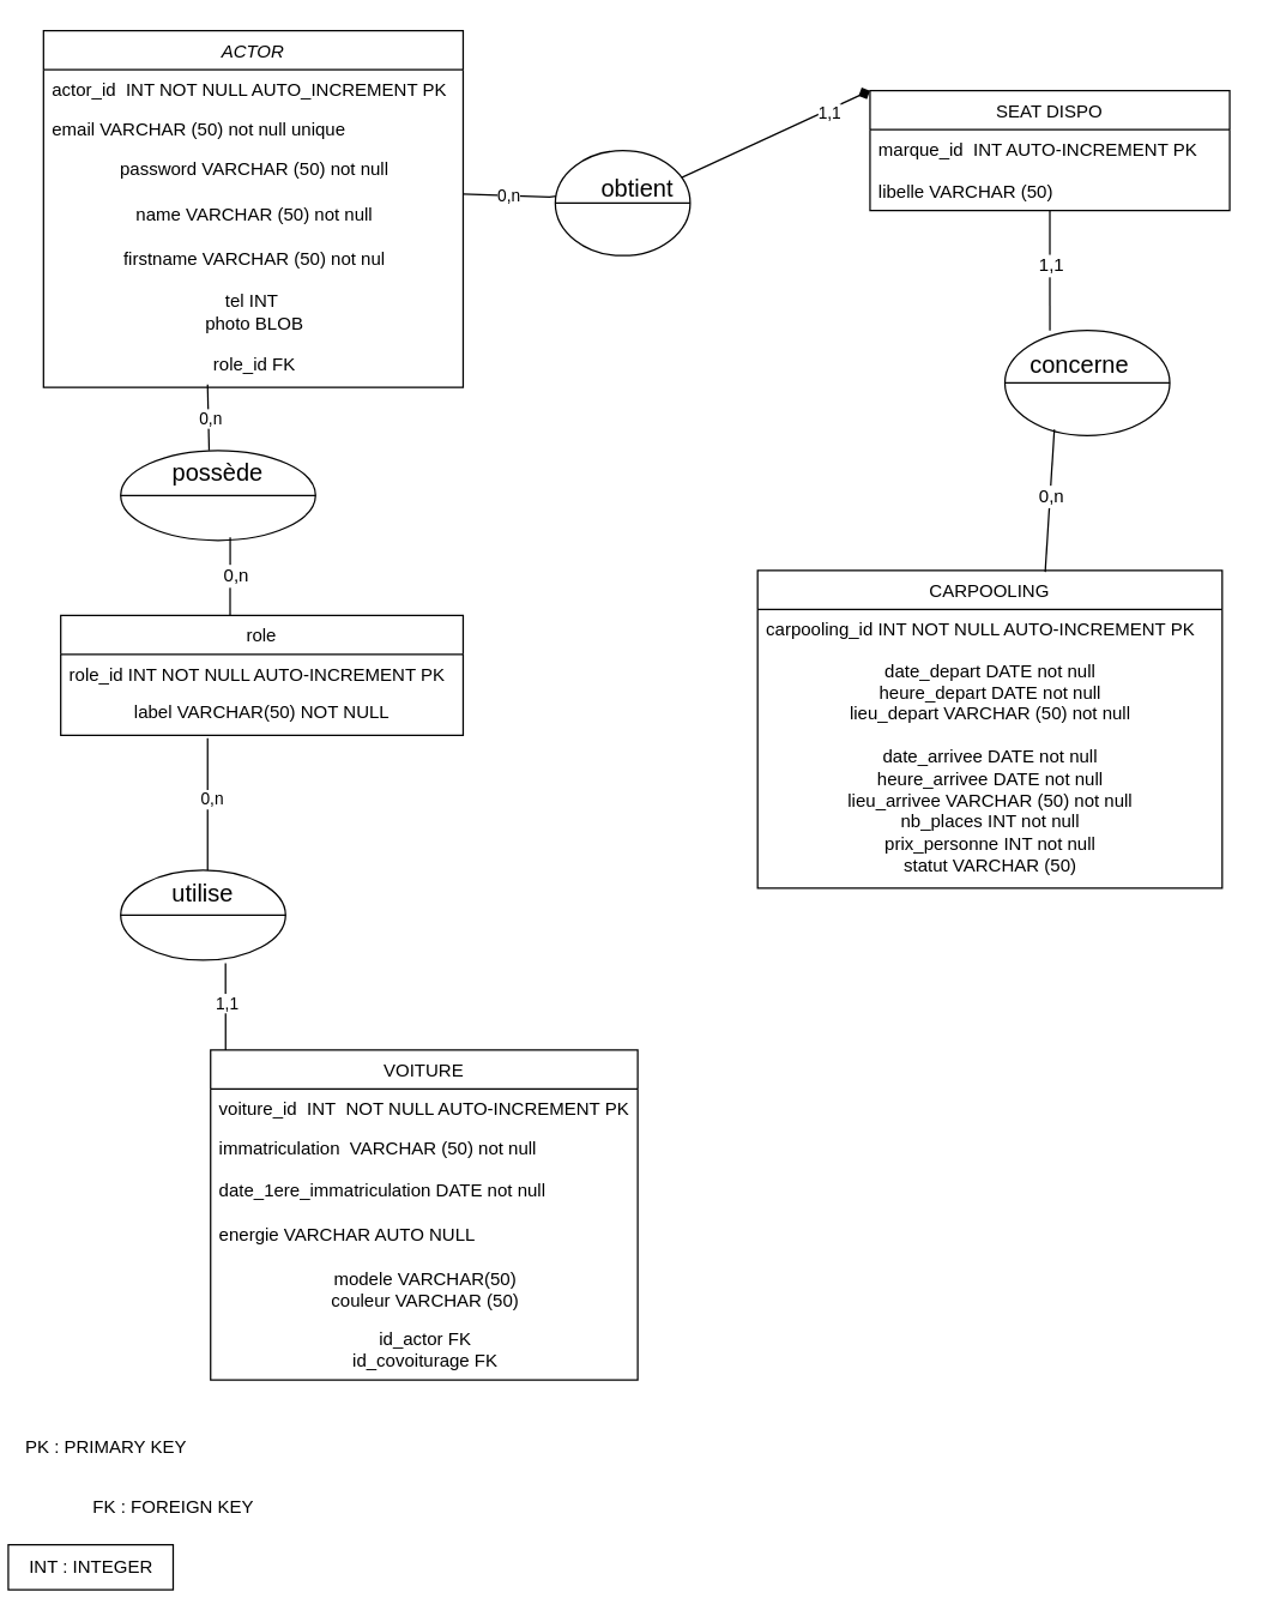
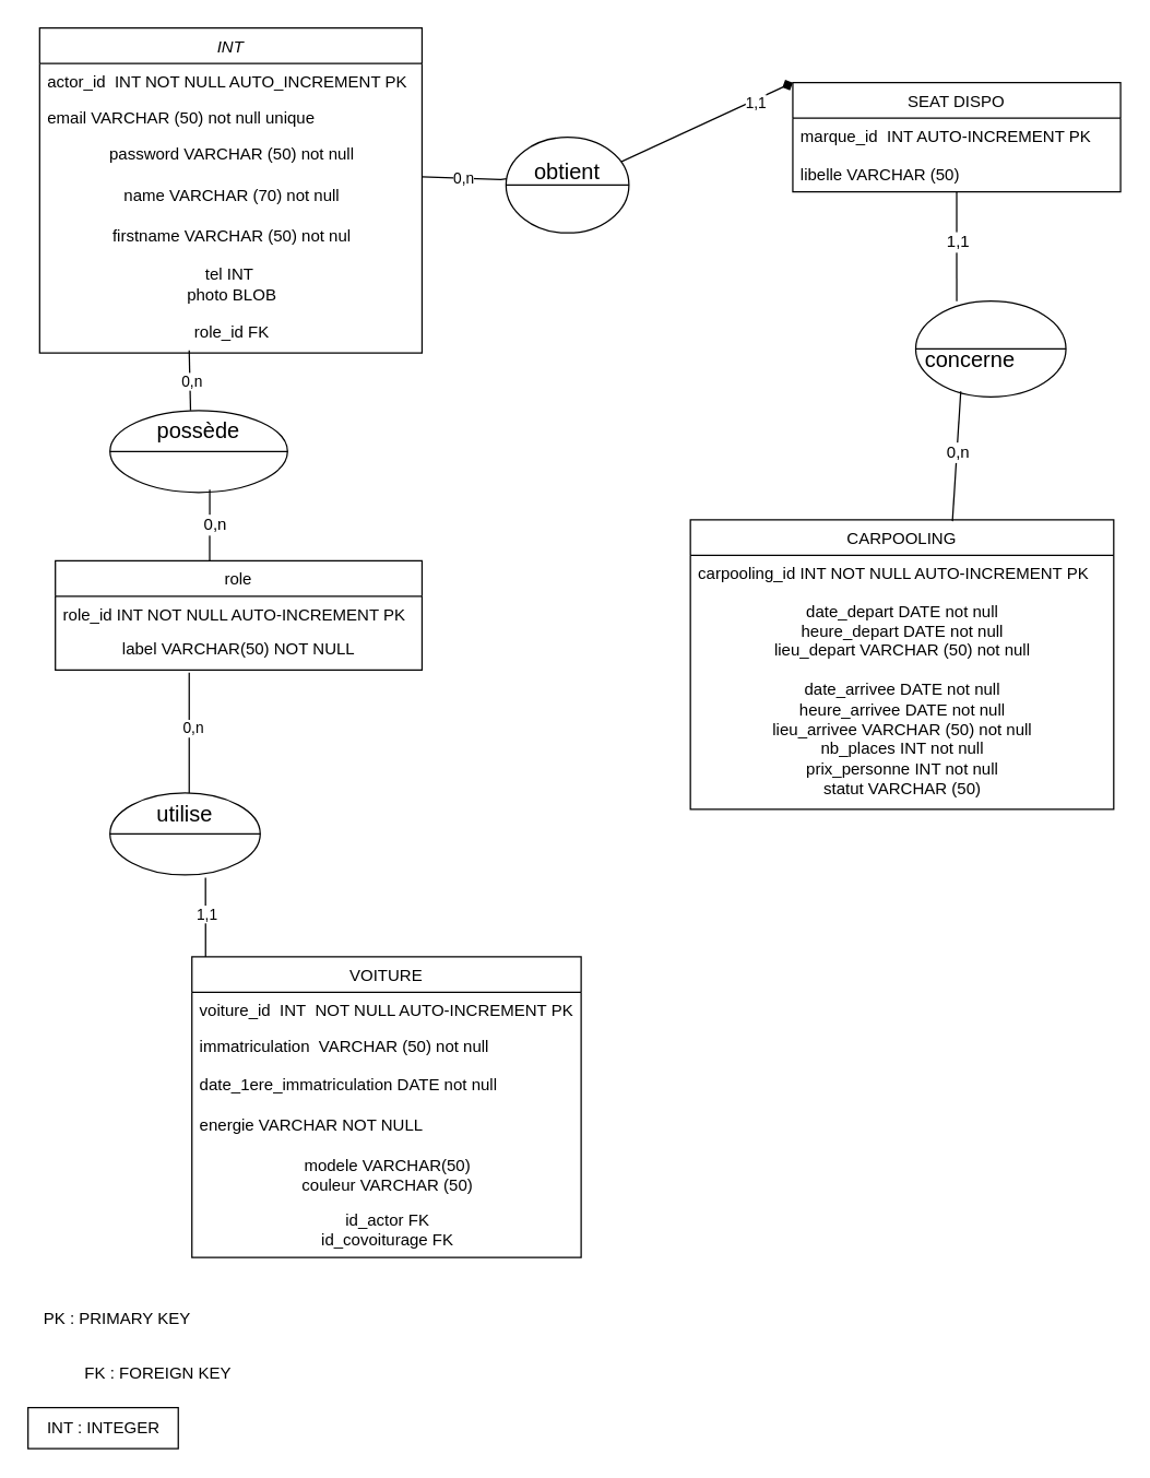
- <mxCell id="2" value="ACTOR" style="swimlane;fontStyle=2;align=center;verticalAlign=top;childLayout=stackLayout;horizontal=1;startSize=26;horizontalStack=0;resizeParent=1;resizeLast=0;collapsible=1;marginBottom=0;rounded=0;shadow=0;strokeWidth=1;" parent="1" vertex="1"><mxGeometry x="28.5" y="20" width="280" height="238" as="geometry"><mxRectangle x="230" y="140" width="160" height="26" as="alternateBounds" /></mxGeometry></mxCell>
+ <mxCell id="2" value="INT" style="swimlane;fontStyle=2;align=center;verticalAlign=top;childLayout=stackLayout;horizontal=1;startSize=26;horizontalStack=0;resizeParent=1;resizeLast=0;collapsible=1;marginBottom=0;rounded=0;shadow=0;strokeWidth=1;" parent="1" vertex="1"><mxGeometry x="28.5" y="20" width="280" height="238" as="geometry"><mxRectangle x="230" y="140" width="160" height="26" as="alternateBounds" /></mxGeometry></mxCell>
- <mxCell id="42" value="&lt;div&gt;&lt;span style=&quot;font-size: 16px;&quot;&gt;obtient&lt;/span&gt;&lt;/div&gt;" style="text;strokeColor=none;align=center;fillColor=none;html=1;verticalAlign=middle;whiteSpace=wrap;rounded=0;" parent="1" vertex="1"><mxGeometry x="395" y="110" width="60" height="30" as="geometry" /></mxCell>
+ <mxCell id="42" value="&lt;div&gt;&lt;span style=&quot;font-size: 16px;&quot;&gt;obtient&lt;/span&gt;&lt;/div&gt;" style="text;strokeColor=none;align=center;fillColor=none;html=1;verticalAlign=middle;whiteSpace=wrap;rounded=0;" parent="1" vertex="1"><mxGeometry x="385" y="110" width="60" height="30" as="geometry" /></mxCell>
- <mxCell id="6" value="name VARCHAR (50) not null" style="text;html=1;align=center;verticalAlign=middle;resizable=0;points=[];autosize=1;strokeColor=none;fillColor=none;" parent="2" vertex="1"><mxGeometry y="108" width="280" height="30" as="geometry" /></mxCell>
+ <mxCell id="6" value="name VARCHAR (70) not null" style="text;html=1;align=center;verticalAlign=middle;resizable=0;points=[];autosize=1;strokeColor=none;fillColor=none;" parent="2" vertex="1"><mxGeometry y="108" width="280" height="30" as="geometry" /></mxCell>
- <mxCell id="33" value="concerne" style="text;strokeColor=none;fillColor=none;html=1;align=center;verticalAlign=middle;whiteSpace=wrap;rounded=0;fontSize=16;" parent="1" vertex="1"><mxGeometry x="690" y="228" width="60" height="30" as="geometry" /></mxCell>
+ <mxCell id="33" value="concerne" style="text;strokeColor=none;fillColor=none;html=1;align=center;verticalAlign=middle;whiteSpace=wrap;rounded=0;fontSize=16;" parent="1" vertex="1"><mxGeometry x="680" y="248" width="60" height="30" as="geometry" /></mxCell>
- <mxCell id="21" value="energie VARCHAR AUTO NULL&#10;" style="text;align=left;verticalAlign=top;spacingLeft=4;spacingRight=4;overflow=hidden;rotatable=0;points=[[0,0.5],[1,0.5]];portConstraint=eastwest;" parent="18" vertex="1"><mxGeometry y="110" width="285" height="30" as="geometry" /></mxCell>
+ <mxCell id="21" value="energie VARCHAR NOT NULL&#10;" style="text;align=left;verticalAlign=top;spacingLeft=4;spacingRight=4;overflow=hidden;rotatable=0;points=[[0,0.5],[1,0.5]];portConstraint=eastwest;" parent="18" vertex="1"><mxGeometry y="110" width="285" height="30" as="geometry" /></mxCell>
- <mxCell id="43" value="PK : PRIMARY KEY" style="text;html=1;align=center;verticalAlign=middle;resizable=0;points=[];autosize=1;strokeColor=none;fillColor=none;" parent="1" vertex="1"><mxGeometry x="5" y="950" width="130" height="30" as="geometry" /></mxCell>
+ <mxCell id="43" value="PK : PRIMARY KEY" style="text;html=1;align=center;verticalAlign=middle;resizable=0;points=[];autosize=1;strokeColor=none;fillColor=none;" parent="1" vertex="1"><mxGeometry y="950" width="130" height="30" as="geometry" x="20" /></mxCell>
- <mxCell id="44" value="INT : INTEGER" style="text;html=1;align=center;verticalAlign=middle;resizable=0;points=[];autosize=1;strokeColor=#000000;fillColor=none;" parent="1" vertex="1"><mxGeometry x="5" y="1030" width="110" height="30" as="geometry" /></mxCell>
+ <mxCell id="44" value="INT : INTEGER" style="text;html=1;align=center;verticalAlign=middle;resizable=0;points=[];autosize=1;strokeColor=#000000;fillColor=none;" parent="1" vertex="1"><mxGeometry y="1030" width="110" height="30" as="geometry" x="20" /></mxCell>
